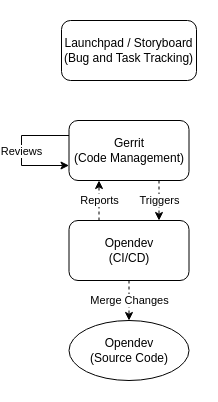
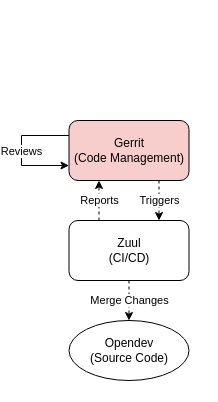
- <mxCell id="5" value="Launchpad / Storyboard&lt;div&gt;(Bug and Task Tracking)&lt;/div&gt;" style="rounded=1;whiteSpace=wrap;html=1;" parent="1" vertex="1"><mxGeometry x="60" y="20" width="135" height="60" as="geometry" /></mxCell>
- <mxCell id="2" value="Gerrit&lt;div&gt;(Code Management)&lt;/div&gt;" style="rounded=1;whiteSpace=wrap;html=1;" parent="1" vertex="1"><mxGeometry x="67.5" y="120" width="120" height="60" as="geometry" /></mxCell>
+ <mxCell id="2" value="Gerrit&lt;div&gt;(Code Management)&lt;/div&gt;" style="rounded=1;whiteSpace=wrap;html=1;fillColor=#f8cecc;" parent="1" vertex="1"><mxGeometry x="67.5" y="120" width="120" height="60" as="geometry" /></mxCell>
- <mxCell id="4" value="Opendev&lt;div&gt;(CI/CD)&lt;/div&gt;" style="rounded=1;whiteSpace=wrap;html=1;" parent="1" vertex="1"><mxGeometry x="67.5" y="220" width="120" height="60" as="geometry" /></mxCell>
+ <mxCell id="4" value="Zuul&lt;div&gt;(CI/CD)&lt;/div&gt;" style="rounded=1;whiteSpace=wrap;html=1;" parent="1" vertex="1"><mxGeometry x="67.5" y="220" width="120" height="60" as="geometry" /></mxCell>
